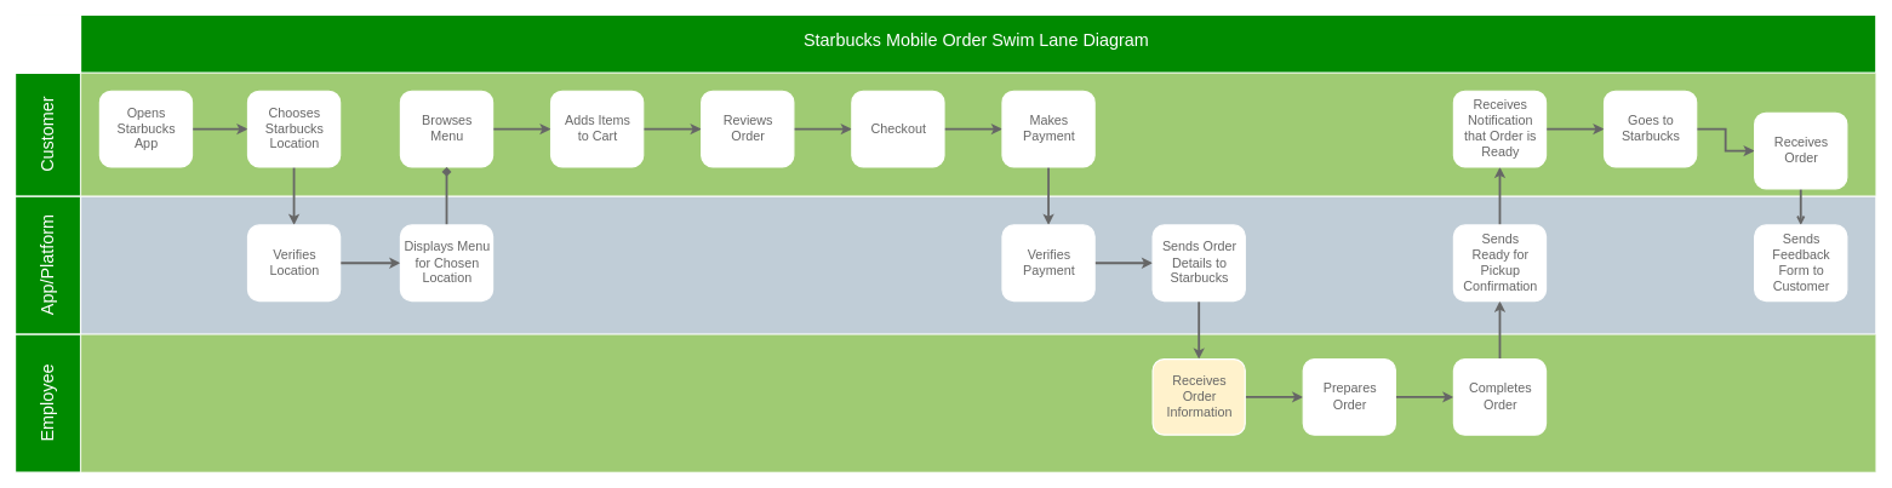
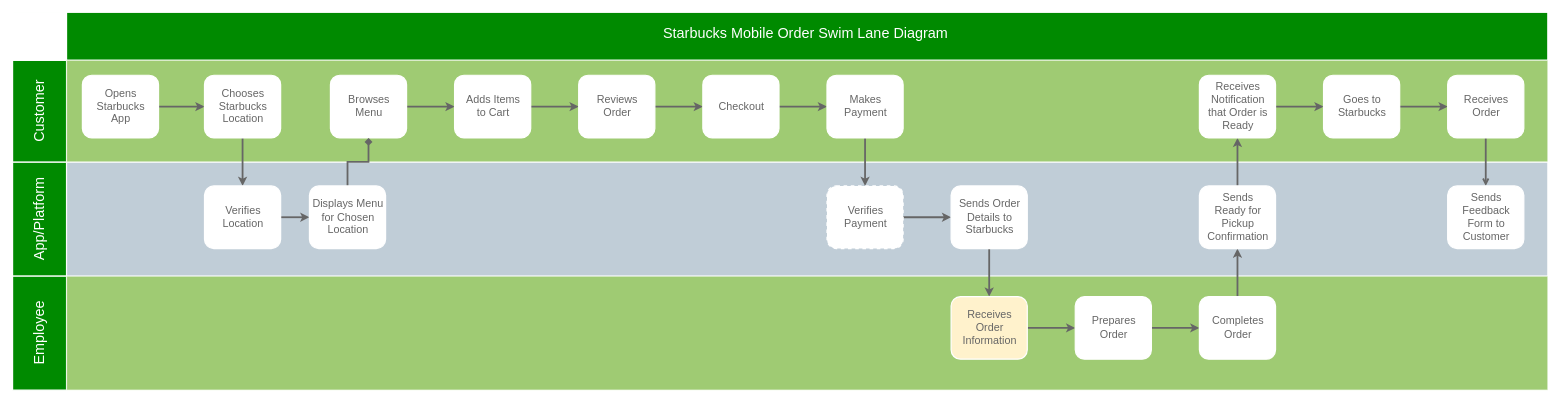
- <mxCell id="46" value="&lt;span style=&quot;font-size: 18px&quot;&gt;Receives&lt;br&gt;Order&lt;br&gt;&lt;/span&gt;" style="rounded=1;strokeWidth=2;fontFamily=Helvetica;html=1;strokeColor=#FFFFFF;fontColor=#666666;" parent="1" vertex="1"><mxGeometry x="2413" y="155" width="127" height="104.5" as="geometry" /></mxCell>
+ <mxCell id="46" value="&lt;span style=&quot;font-size: 18px&quot;&gt;Receives&lt;br&gt;Order&lt;br&gt;&lt;/span&gt;" style="rounded=1;strokeWidth=2;fontFamily=Helvetica;html=1;strokeColor=#FFFFFF;fontColor=#666666;" parent="1" vertex="1"><mxGeometry x="2413" y="125" width="127" height="104.5" as="geometry" /></mxCell>
- <mxCell id="26" value="&lt;font style=&quot;font-size: 18px&quot;&gt;Displays Menu&lt;br&gt;for Chosen&lt;br&gt;Location&lt;br&gt;&lt;/font&gt;" style="rounded=1;strokeWidth=2;fontFamily=Helvetica;html=1;strokeColor=#FFFFFF;fontColor=#666666;" parent="1" vertex="1"><mxGeometry x="550" y="309.5" width="127" height="104.5" as="geometry" /></mxCell>
+ <mxCell id="26" value="&lt;font style=&quot;font-size: 18px&quot;&gt;Displays Menu&lt;br&gt;for Chosen&lt;br&gt;Location&lt;br&gt;&lt;/font&gt;" style="rounded=1;strokeWidth=2;fontFamily=Helvetica;html=1;strokeColor=#FFFFFF;fontColor=#666666;" parent="1" vertex="1"><mxGeometry x="515" y="309.5" width="127" height="104.5" as="geometry" /></mxCell>
- <mxCell id="30" value="&lt;span style=&quot;font-size: 18px&quot;&gt;Verifies&lt;br&gt;Payment&lt;br&gt;&lt;/span&gt;" style="rounded=1;strokeWidth=2;fontFamily=Helvetica;html=1;strokeColor=#FFFFFF;fontColor=#666666;" parent="1" vertex="1"><mxGeometry x="1378" y="309.5" width="127" height="104.5" as="geometry" /></mxCell>
+ <mxCell id="30" value="&lt;span style=&quot;font-size: 18px&quot;&gt;Verifies&lt;br&gt;Payment&lt;br&gt;&lt;/span&gt;" style="rounded=1;strokeWidth=2;fontFamily=Helvetica;html=1;strokeColor=#FFFFFF;fontColor=#666666;dashed=1;" parent="1" vertex="1"><mxGeometry x="1378" y="309.5" width="127" height="104.5" as="geometry" /></mxCell>
